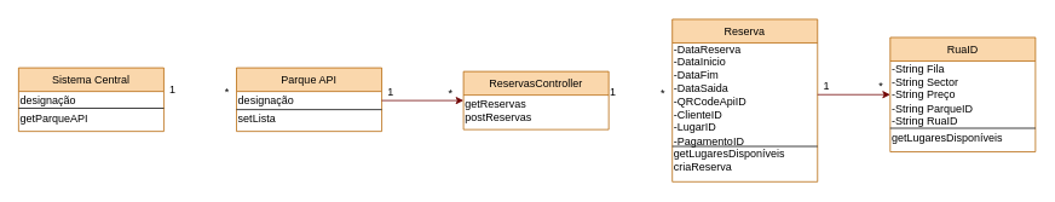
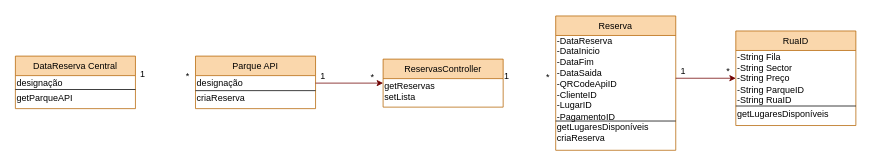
- <mxCell id="2" value="Sistema Central" style="swimlane;fontStyle=0;align=center;verticalAlign=top;childLayout=stackLayout;horizontal=1;startSize=26;horizontalStack=0;resizeParent=1;resizeLast=0;collapsible=1;marginBottom=0;rounded=0;shadow=0;strokeWidth=1;fillColor=#fad7ac;strokeColor=#b46504;" parent="1" vertex="1"><mxGeometry y="74" width="160" height="70" as="geometry" x="20"><mxRectangle x="230" y="140" width="160" height="26" as="alternateBounds" /></mxGeometry></mxCell>
+ <mxCell id="2" value="DataReserva Central" style="swimlane;fontStyle=0;align=center;verticalAlign=top;childLayout=stackLayout;horizontal=1;startSize=26;horizontalStack=0;resizeParent=1;resizeLast=0;collapsible=1;marginBottom=0;rounded=0;shadow=0;strokeWidth=1;fillColor=#fad7ac;strokeColor=#b46504;" parent="1" vertex="1"><mxGeometry y="74" width="160" height="70" as="geometry" x="20"><mxRectangle x="230" y="140" width="160" height="26" as="alternateBounds" /></mxGeometry></mxCell>
- <mxCell id="19" value="getReservas&lt;br&gt;postReservas" style="text;html=1;strokeColor=none;fillColor=none;align=left;verticalAlign=middle;whiteSpace=wrap;rounded=0;" vertex="1" parent="18"><mxGeometry y="26" width="160" height="34" as="geometry" /></mxCell>
+ <mxCell id="19" value="getReservas&lt;br&gt;setLista" style="text;html=1;strokeColor=none;fillColor=none;align=left;verticalAlign=middle;whiteSpace=wrap;rounded=0;" vertex="1" parent="18"><mxGeometry y="26" width="160" height="34" as="geometry" /></mxCell>
- <mxCell id="17" value="setLista" style="text;html=1;strokeColor=none;fillColor=none;align=left;verticalAlign=middle;whiteSpace=wrap;rounded=0;" vertex="1" parent="14"><mxGeometry y="46" width="160" height="20" as="geometry" /></mxCell>
+ <mxCell id="17" value="criaReserva" style="text;html=1;strokeColor=none;fillColor=none;align=left;verticalAlign=middle;whiteSpace=wrap;rounded=0;" vertex="1" parent="14"><mxGeometry y="46" width="160" height="20" as="geometry" /></mxCell>
